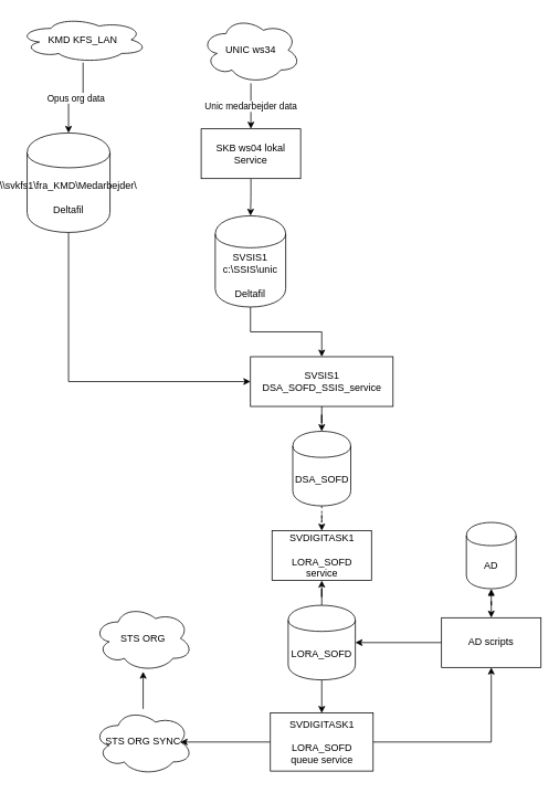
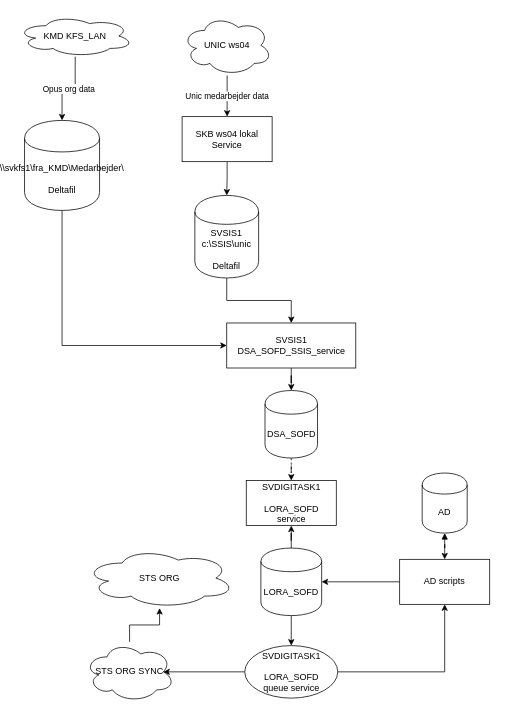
- <mxCell id="9" value="UNIC ws34" style="ellipse;shape=cloud;whiteSpace=wrap;html=1;" parent="1" vertex="1"><mxGeometry x="240" y="20" width="120" height="80" as="geometry" /></mxCell>
+ <mxCell id="9" value="UNIC ws04" style="ellipse;shape=cloud;whiteSpace=wrap;html=1;" parent="1" vertex="1"><mxGeometry x="240" y="20" width="120" height="80" as="geometry" /></mxCell>
- <mxCell id="29" value="STS ORG" style="ellipse;shape=cloud;whiteSpace=wrap;html=1;" vertex="1" parent="1"><mxGeometry x="110" y="730" width="120" height="80" as="geometry" /></mxCell>
+ <mxCell id="29" value="STS ORG" style="ellipse;shape=cloud;whiteSpace=wrap;html=1;" vertex="1" parent="1"><mxGeometry x="110" y="730" width="200" height="80" as="geometry" /></mxCell>
- <mxCell id="28" value="&lt;div&gt;SVDIGITASK1&lt;br&gt;&lt;/div&gt;&lt;div&gt;&lt;br&gt;&lt;/div&gt;&lt;div&gt;LORA_SOFD&lt;/div&gt;&lt;div&gt;queue service&lt;/div&gt;" style="rounded=0;whiteSpace=wrap;html=1;" parent="1" vertex="1"><mxGeometry x="323.5" y="860" width="124" height="70" as="geometry" /></mxCell>
+ <mxCell id="28" value="&lt;div&gt;SVDIGITASK1&lt;br&gt;&lt;/div&gt;&lt;div&gt;&lt;br&gt;&lt;/div&gt;&lt;div&gt;LORA_SOFD&lt;/div&gt;&lt;div&gt;queue service&lt;/div&gt;" style="ellipse;whiteSpace=wrap;html=1;" parent="1" vertex="1"><mxGeometry x="323.5" y="860" width="124" height="70" as="geometry" /></mxCell>
